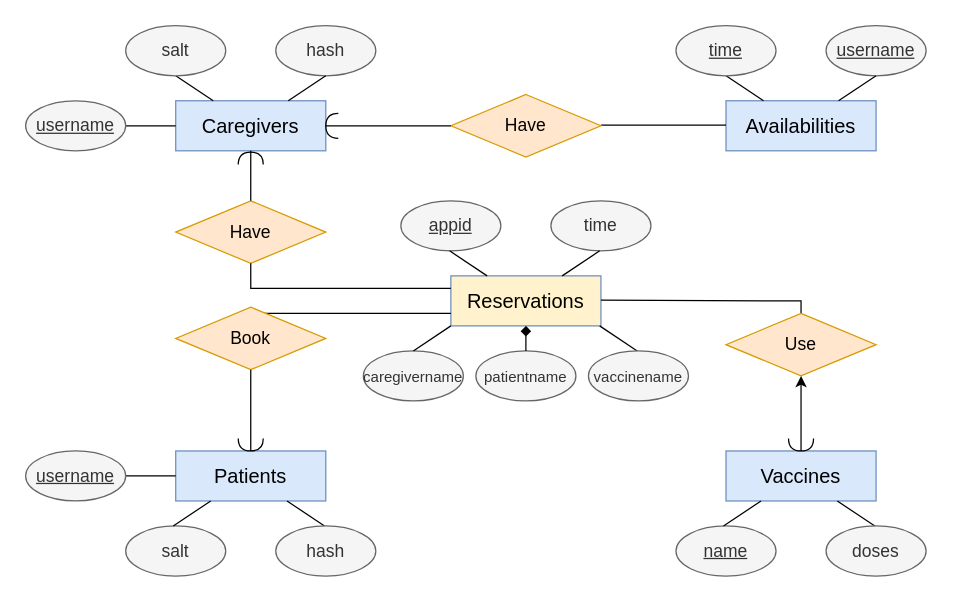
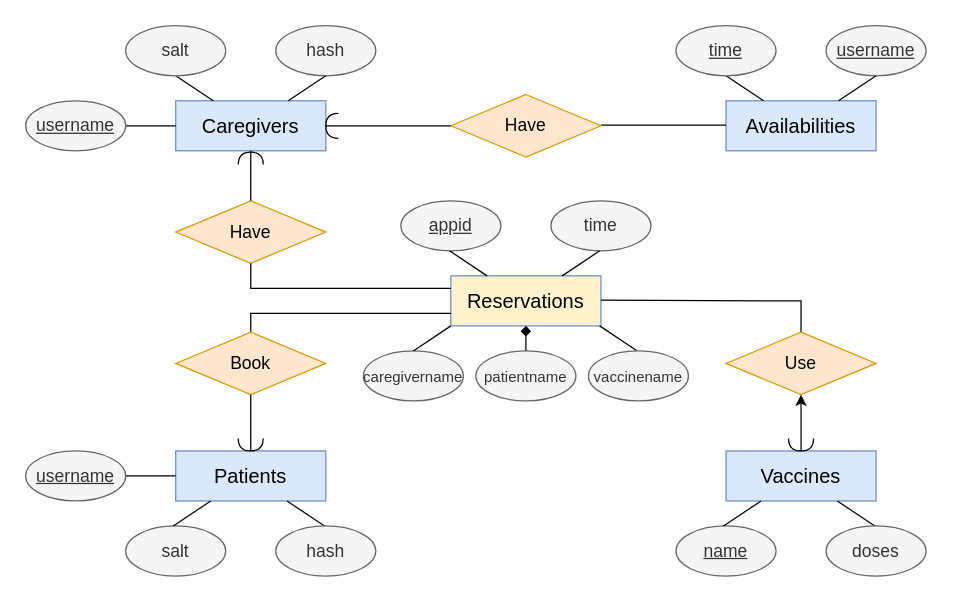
- <mxCell id="36" value="Book" style="rhombus;whiteSpace=wrap;html=1;fontSize=14;fillColor=#ffe6cc;strokeColor=#d79b00;" parent="1" vertex="1"><mxGeometry x="140" y="245" width="120" height="50" as="geometry" /></mxCell>
+ <mxCell id="36" value="Book" style="rhombus;whiteSpace=wrap;html=1;fontSize=14;fillColor=#ffe6cc;strokeColor=#d79b00;" parent="1" vertex="1"><mxGeometry x="140" y="265" width="120" height="50" as="geometry" /></mxCell>
- <mxCell id="34" value="Use" style="rhombus;whiteSpace=wrap;html=1;fontSize=14;fillColor=#ffe6cc;strokeColor=#d79b00;" parent="1" vertex="1"><mxGeometry x="580" y="250" width="120" height="50" as="geometry" /></mxCell>
+ <mxCell id="34" value="Use" style="rhombus;whiteSpace=wrap;html=1;fontSize=14;fillColor=#ffe6cc;strokeColor=#d79b00;" parent="1" vertex="1"><mxGeometry x="580" y="265" width="120" height="50" as="geometry" /></mxCell>
